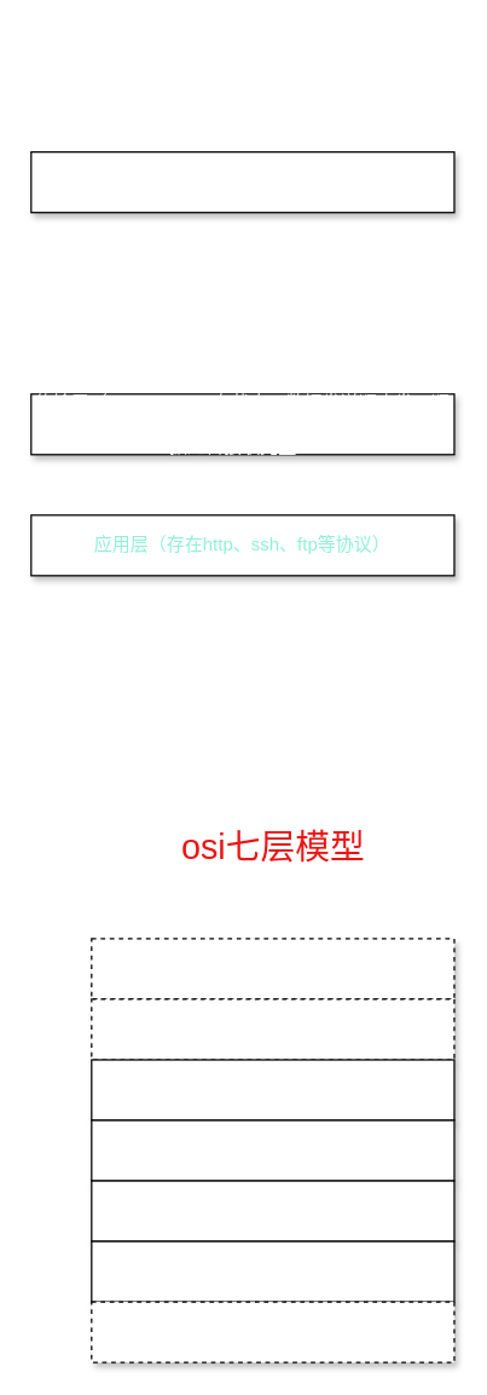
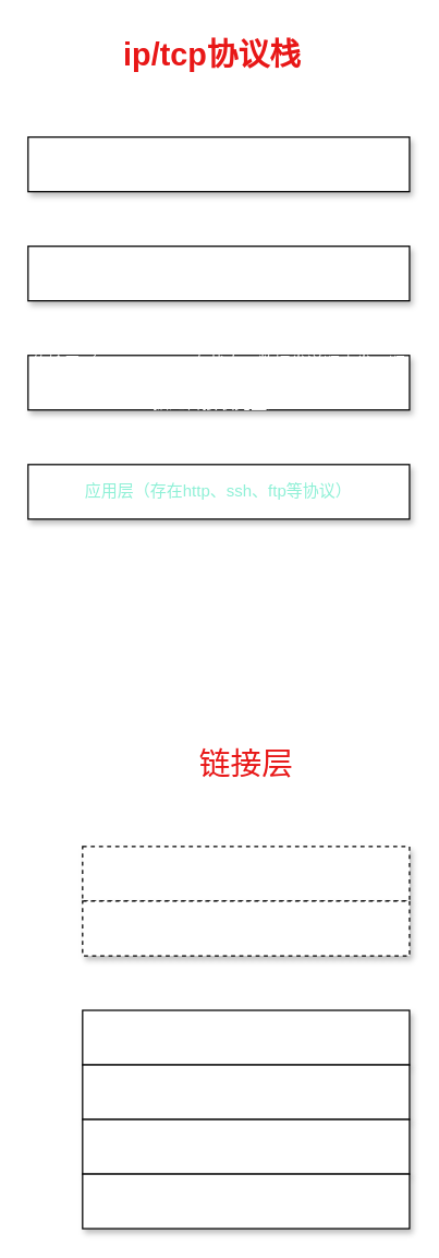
+ <mxCell id="4" value="ip/tcp协议栈" style="text;html=1;align=center;verticalAlign=middle;resizable=0;points=[];autosize=1;strokeColor=none;fillColor=none;fontColor=#e81717;fontStyle=1;fontSize=23;" vertex="1" parent="1"><mxGeometry x="80" y="20" width="150" height="40" as="geometry" /></mxCell>
+ <mxCell id="5" value="网际层（将mac地址解析成ip，形成大的局域网，即ip所在层）" style="rounded=0;whiteSpace=wrap;html=1;shadow=1;fontColor=#FFFFFF;" vertex="1" parent="1"><mxGeometry x="20" y="180" width="280" height="40" as="geometry" /></mxCell>
- <mxCell id="7" value="osi七层模型" style="text;html=1;align=center;verticalAlign=middle;resizable=0;points=[];autosize=1;strokeColor=none;fillColor=none;fontSize=23;fontColor=#e81717;" vertex="1" parent="1"><mxGeometry x="110" y="540" width="140" height="40" as="geometry" /></mxCell>
+ <mxCell id="7" value="链接层" style="text;html=1;align=center;verticalAlign=middle;resizable=0;points=[];autosize=1;strokeColor=none;fillColor=none;fontSize=23;fontColor=#e81717;" vertex="1" parent="1"><mxGeometry x="110" y="540" width="140" height="40" as="geometry" /></mxCell>
- <mxCell id="10" value="网络层：对应网际层" style="rounded=0;whiteSpace=wrap;html=1;shadow=1;fontSize=12;fontColor=#FFFFFF;" vertex="1" parent="1"><mxGeometry x="60" y="700" width="240" height="40" as="geometry" /></mxCell>
- <mxCell id="13" value="表示层：将标签解析成直观可看见的页面" style="rounded=0;whiteSpace=wrap;html=1;shadow=1;fontSize=12;fontColor=#FFFFFF;" vertex="1" parent="1"><mxGeometry x="60" y="820" width="240" height="40" as="geometry" /></mxCell>
+ <mxCell id="13" value="udp数据传输：将标签解析成直观可看见的页面" style="rounded=0;whiteSpace=wrap;html=1;shadow=1;fontSize=12;fontColor=#FFFFFF;" vertex="1" parent="1"><mxGeometry x="60" y="820" width="240" height="40" as="geometry" /></mxCell>
- <mxCell id="14" value="应用层：http" style="rounded=0;whiteSpace=wrap;html=1;shadow=1;fontSize=12;fontColor=#FFFFFF;dashed=1;" vertex="1" parent="1"><mxGeometry x="60" y="860" width="240" height="40" as="geometry" /></mxCell>
+ <mxCell id="14" value="应用层：http" style="rounded=0;whiteSpace=wrap;html=1;shadow=1;fontSize=12;fontColor=#FFFFFF;" vertex="1" parent="1"><mxGeometry x="60" y="860" width="240" height="40" as="geometry" /></mxCell>
